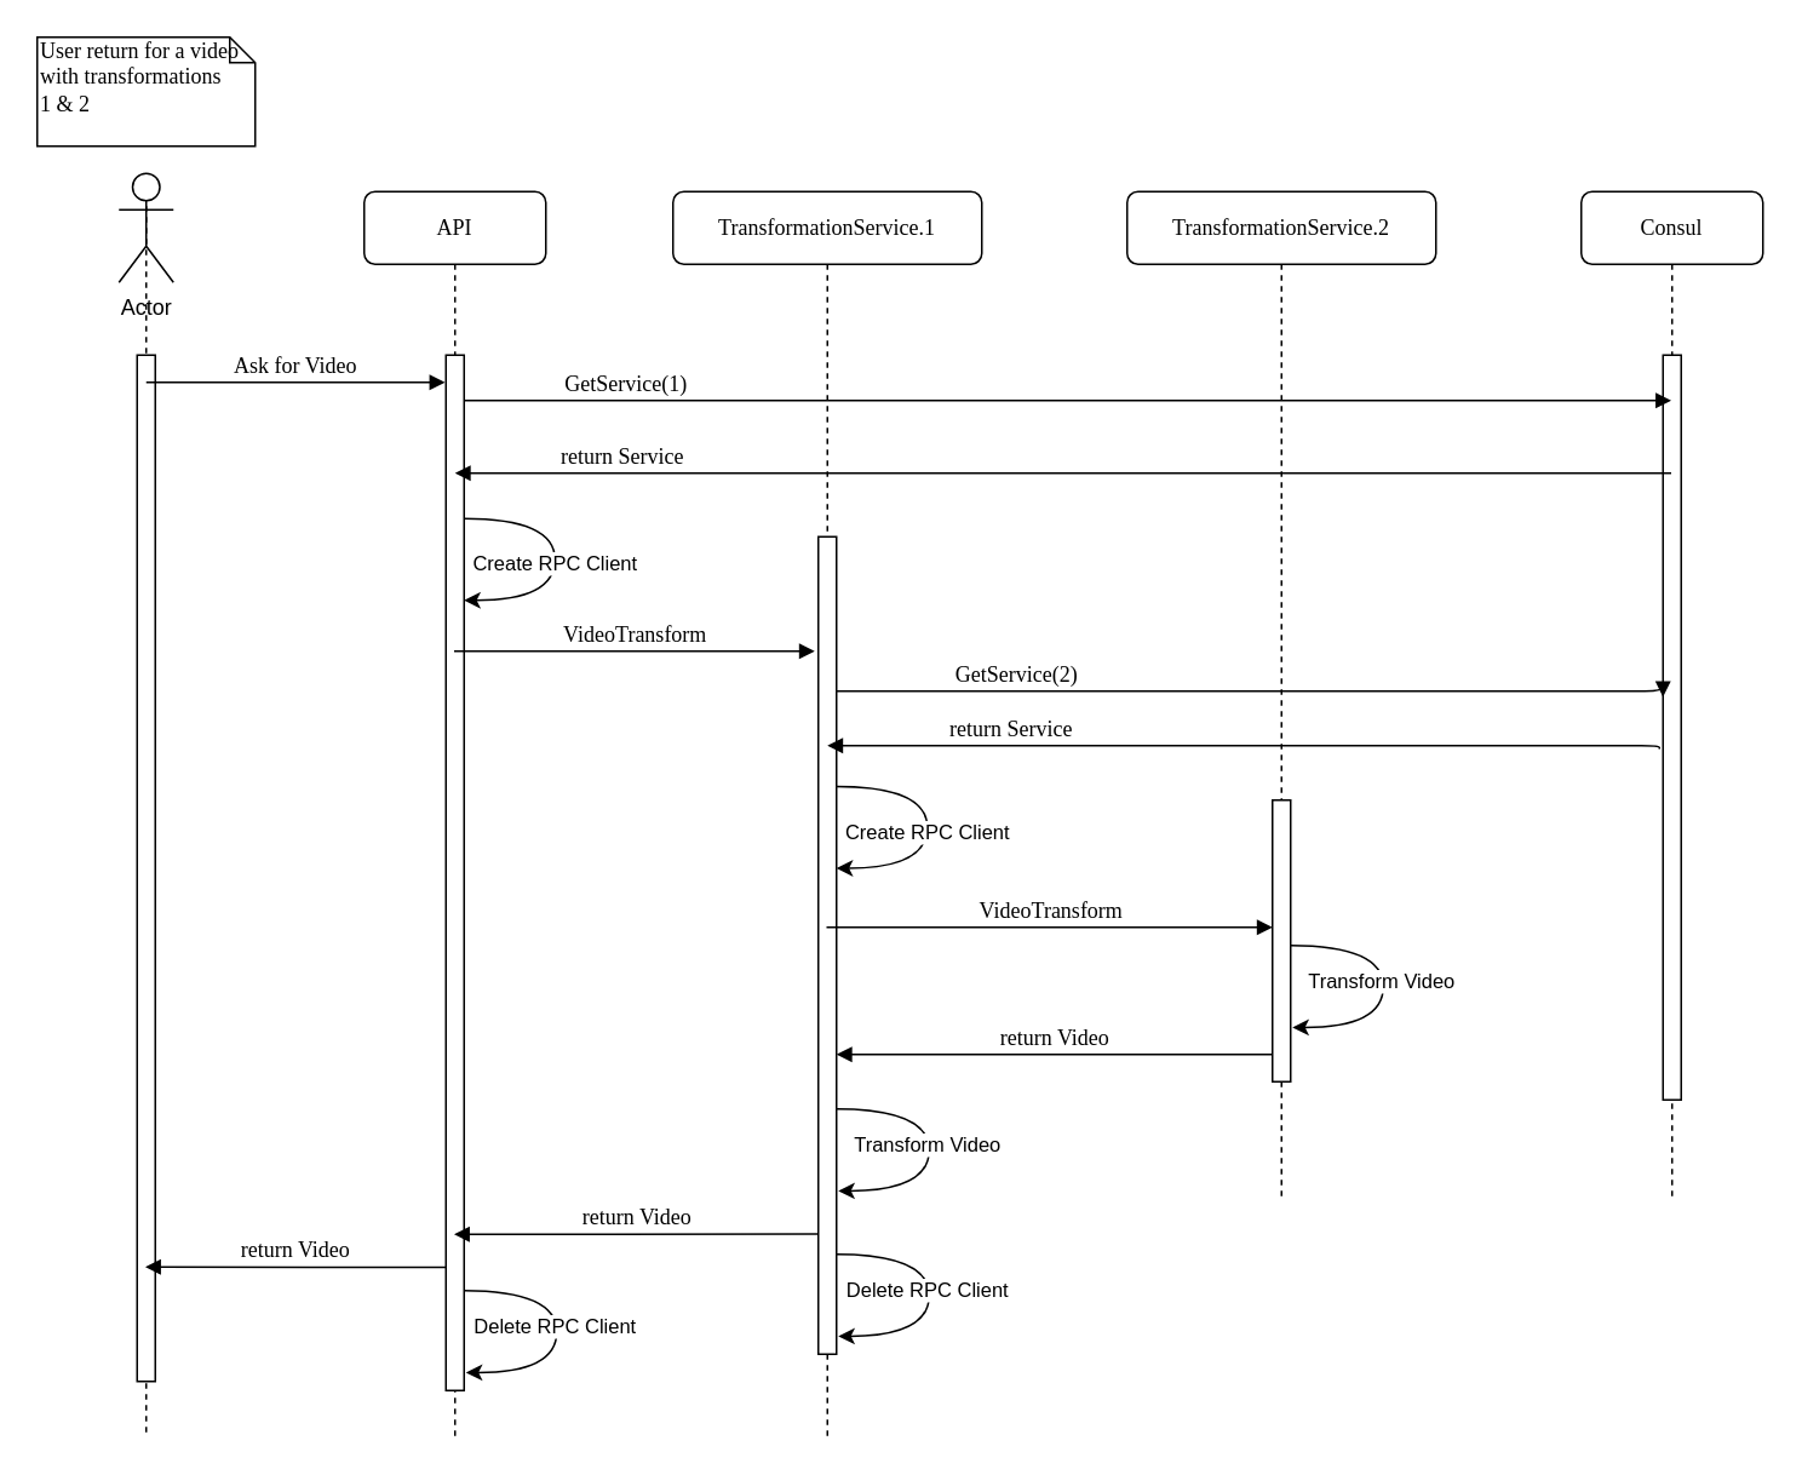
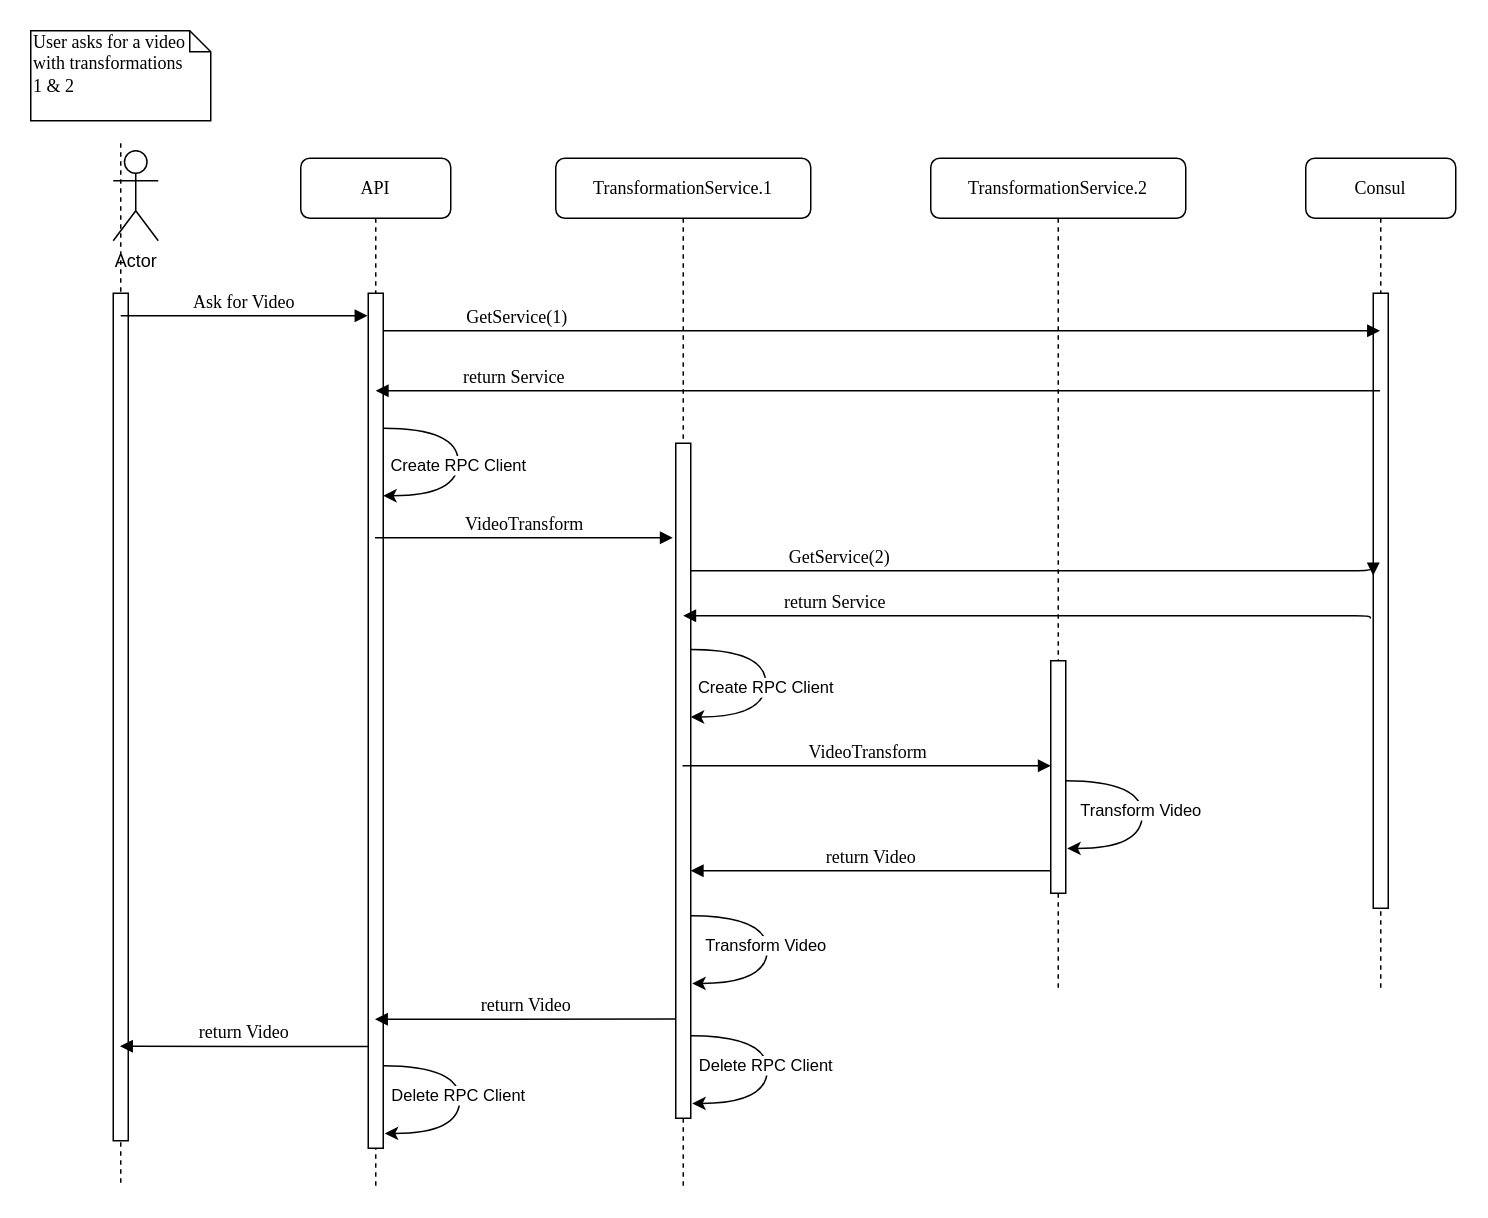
- <mxCell id="6" value="&lt;div&gt;User return for a video with transformations &lt;br&gt;&lt;/div&gt;&lt;div&gt;1 &amp;amp; 2&lt;/div&gt;" style="shape=note;whiteSpace=wrap;html=1;size=14;verticalAlign=top;align=left;spacingTop=-6;rounded=0;shadow=0;comic=0;labelBackgroundColor=none;strokeWidth=1;fontFamily=Verdana;fontSize=12" parent="1" vertex="1"><mxGeometry x="20" y="20" width="120" height="60" as="geometry" /></mxCell>
+ <mxCell id="6" value="&lt;div&gt;User asks for a video with transformations &lt;br&gt;&lt;/div&gt;&lt;div&gt;1 &amp;amp; 2&lt;/div&gt;" style="shape=note;whiteSpace=wrap;html=1;size=14;verticalAlign=top;align=left;spacingTop=-6;rounded=0;shadow=0;comic=0;labelBackgroundColor=none;strokeWidth=1;fontFamily=Verdana;fontSize=12" parent="1" vertex="1"><mxGeometry x="20" y="20" width="120" height="60" as="geometry" /></mxCell>
- <mxCell id="5" value="Actor" style="shape=umlActor;verticalLabelPosition=bottom;verticalAlign=top;html=1;outlineConnect=0;" parent="4" vertex="1"><mxGeometry x="35" width="30" height="60" as="geometry" /></mxCell>
+ <mxCell id="5" value="Actor" style="shape=umlActor;verticalLabelPosition=bottom;verticalAlign=top;html=1;outlineConnect=0;" parent="4" vertex="1"><mxGeometry x="45" y="5" width="30" height="60" as="geometry" /></mxCell>
